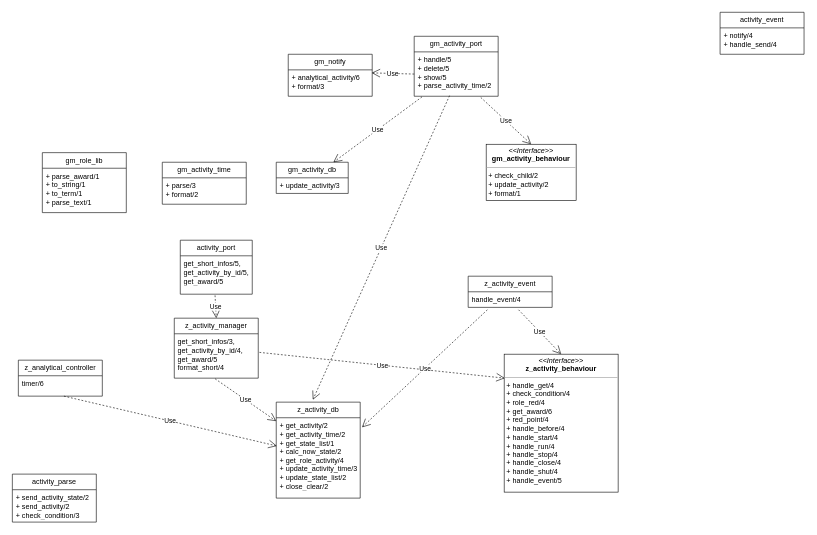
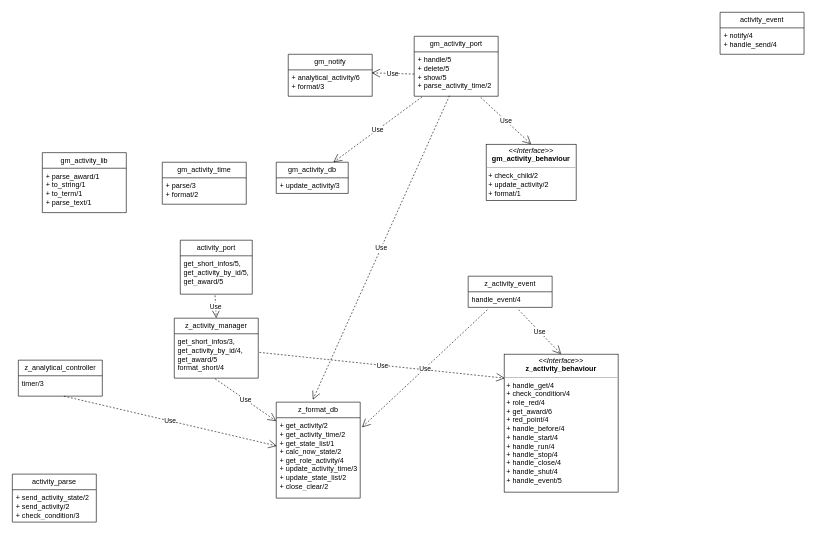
- <mxCell id="24" value="gm_role_lib" style="swimlane;fontStyle=0;childLayout=stackLayout;horizontal=1;startSize=26;fillColor=none;horizontalStack=0;resizeParent=1;resizeParentMax=0;resizeLast=0;collapsible=1;marginBottom=0;whiteSpace=wrap;html=1;" vertex="1" parent="1"><mxGeometry x="70" y="254" width="140" height="100" as="geometry" /></mxCell>
+ <mxCell id="24" value="gm_activity_lib" style="swimlane;fontStyle=0;childLayout=stackLayout;horizontal=1;startSize=26;fillColor=none;horizontalStack=0;resizeParent=1;resizeParentMax=0;resizeLast=0;collapsible=1;marginBottom=0;whiteSpace=wrap;html=1;" vertex="1" parent="1"><mxGeometry x="70" y="254" width="140" height="100" as="geometry" /></mxCell>
- <mxCell id="8" value="timer/6" style="text;strokeColor=none;fillColor=none;align=left;verticalAlign=top;spacingLeft=4;spacingRight=4;overflow=hidden;rotatable=0;points=[[0,0.5],[1,0.5]];portConstraint=eastwest;whiteSpace=wrap;html=1;" parent="7" vertex="1"><mxGeometry y="26" width="140" height="34" as="geometry" /></mxCell>
+ <mxCell id="8" value="timer/3" style="text;strokeColor=none;fillColor=none;align=left;verticalAlign=top;spacingLeft=4;spacingRight=4;overflow=hidden;rotatable=0;points=[[0,0.5],[1,0.5]];portConstraint=eastwest;whiteSpace=wrap;html=1;" parent="7" vertex="1"><mxGeometry y="26" width="140" height="34" as="geometry" /></mxCell>
- <mxCell id="9" value="z_activity_db" style="swimlane;fontStyle=0;childLayout=stackLayout;horizontal=1;startSize=26;fillColor=none;horizontalStack=0;resizeParent=1;resizeParentMax=0;resizeLast=0;collapsible=1;marginBottom=0;whiteSpace=wrap;html=1;" parent="1" vertex="1"><mxGeometry x="460" y="670" width="140" height="160" as="geometry" /></mxCell>
+ <mxCell id="9" value="z_format_db" style="swimlane;fontStyle=0;childLayout=stackLayout;horizontal=1;startSize=26;fillColor=none;horizontalStack=0;resizeParent=1;resizeParentMax=0;resizeLast=0;collapsible=1;marginBottom=0;whiteSpace=wrap;html=1;" parent="1" vertex="1"><mxGeometry x="460" y="670" width="140" height="160" as="geometry" /></mxCell>
